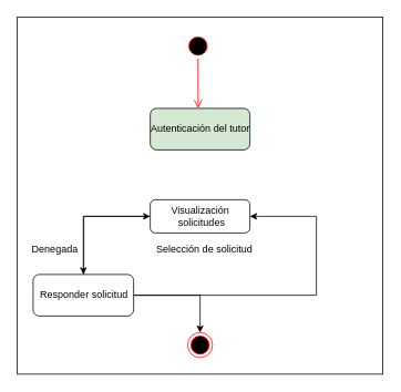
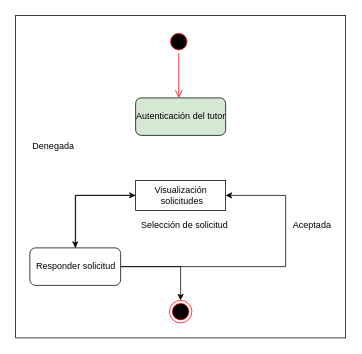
- <mxCell id="5" value="Visualización&lt;br&gt;&amp;nbsp;solicitudes" style="html=1;rounded=1;" vertex="1" parent="1"><mxGeometry x="180" y="240" width="120" height="40" as="geometry" /></mxCell>
+ <mxCell id="5" value="Visualización&lt;br&gt;&amp;nbsp;solicitudes" style="html=1;rounded=0;" vertex="1" parent="1"><mxGeometry x="180" y="240" width="120" height="40" as="geometry" /></mxCell>
- <mxCell id="14" value="Denegada" style="text;html=1;align=center;verticalAlign=middle;resizable=0;points=[];autosize=1;" vertex="1" parent="1"><mxGeometry x="30" y="290" width="70" height="20" as="geometry" /></mxCell>
+ <mxCell id="14" value="Denegada" style="text;html=1;align=center;verticalAlign=middle;resizable=0;points=[];autosize=1;" vertex="1" parent="1"><mxGeometry x="35" y="185" width="70" height="20" as="geometry" /></mxCell>
+ <mxCell id="13" value="Aceptada" style="text;html=1;align=center;verticalAlign=middle;resizable=0;points=[];autosize=1;" vertex="1" parent="1"><mxGeometry x="380" y="290" width="70" height="20" as="geometry" /></mxCell>
